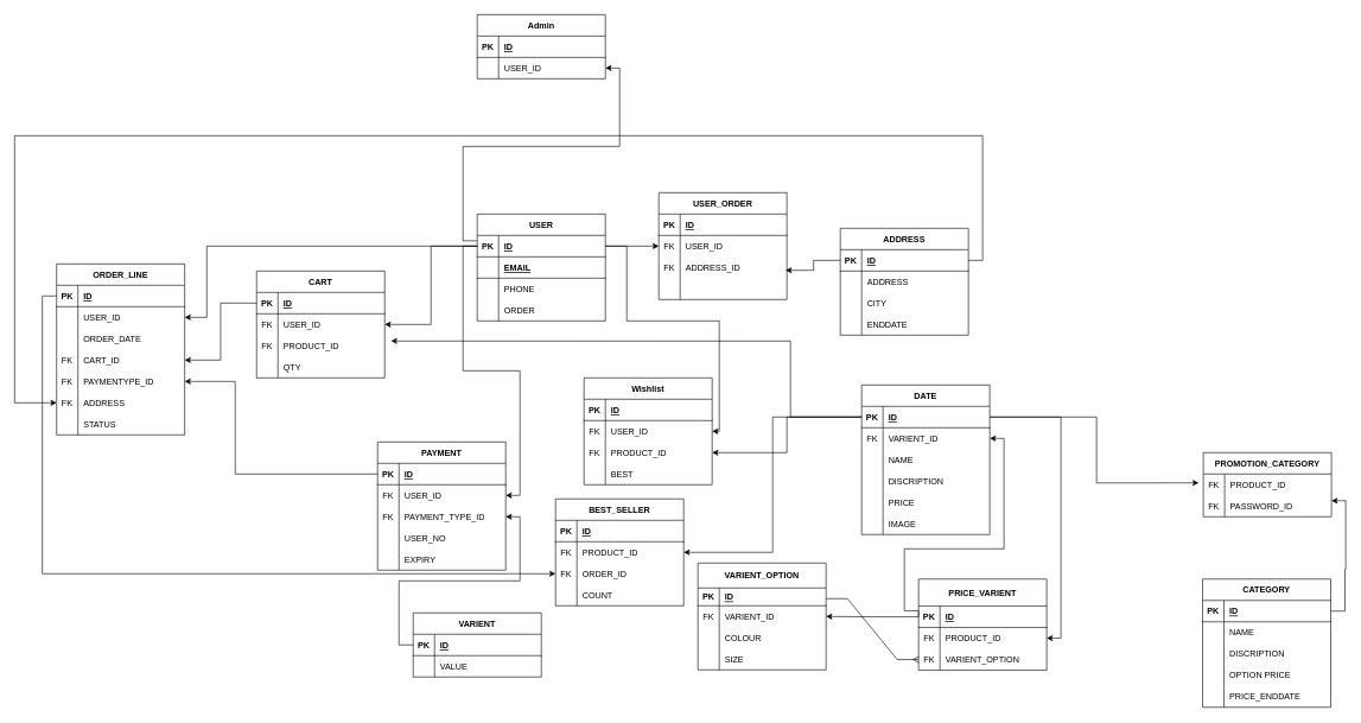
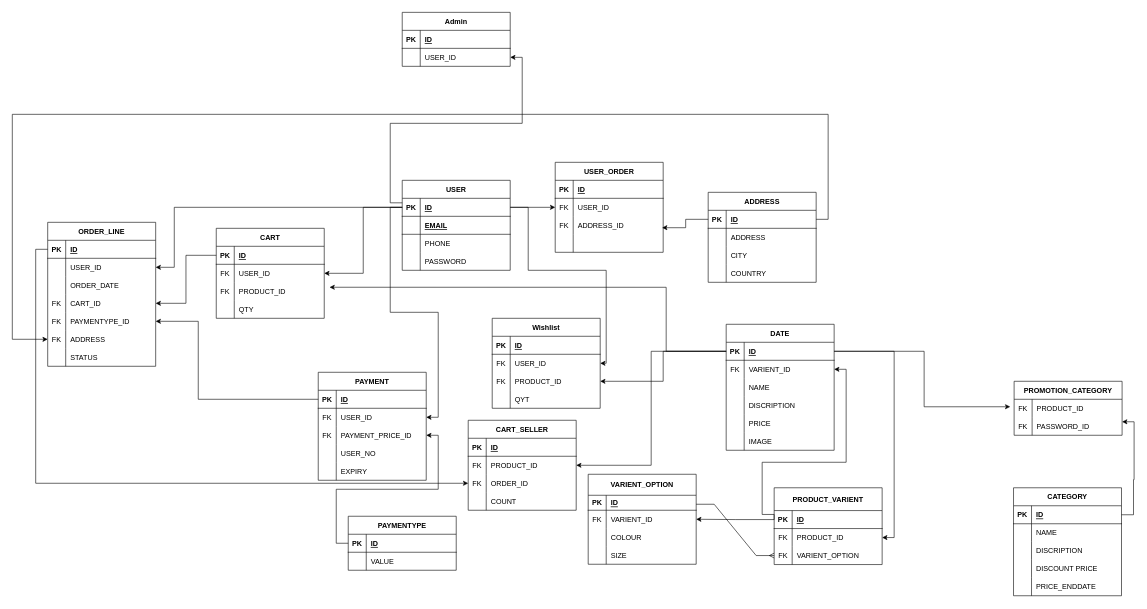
- <mxCell id="15" value="ORDER" style="shape=partialRectangle;connectable=0;fillColor=none;top=0;left=0;bottom=0;right=0;align=left;spacingLeft=6;overflow=hidden;" parent="13" vertex="1"><mxGeometry x="30" width="150" height="30" as="geometry"><mxRectangle width="150" height="30" as="alternateBounds" /></mxGeometry></mxCell>
+ <mxCell id="15" value="PASSWORD" style="shape=partialRectangle;connectable=0;fillColor=none;top=0;left=0;bottom=0;right=0;align=left;spacingLeft=6;overflow=hidden;" parent="13" vertex="1"><mxGeometry x="30" width="150" height="30" as="geometry"><mxRectangle width="150" height="30" as="alternateBounds" /></mxGeometry></mxCell>
- <mxCell id="112" value="ENDDATE" style="shape=partialRectangle;connectable=0;fillColor=none;top=0;left=0;bottom=0;right=0;align=left;spacingLeft=6;overflow=hidden;" parent="110" vertex="1"><mxGeometry x="30" width="150" height="30" as="geometry"><mxRectangle width="150" height="30" as="alternateBounds" /></mxGeometry></mxCell>
+ <mxCell id="112" value="COUNTRY" style="shape=partialRectangle;connectable=0;fillColor=none;top=0;left=0;bottom=0;right=0;align=left;spacingLeft=6;overflow=hidden;" parent="110" vertex="1"><mxGeometry x="30" width="150" height="30" as="geometry"><mxRectangle width="150" height="30" as="alternateBounds" /></mxGeometry></mxCell>
- <mxCell id="126" value="BEST" style="shape=partialRectangle;connectable=0;fillColor=none;top=0;left=0;bottom=0;right=0;align=left;spacingLeft=6;overflow=hidden;" parent="124" vertex="1"><mxGeometry x="30" width="150" height="30" as="geometry"><mxRectangle width="150" height="30" as="alternateBounds" /></mxGeometry></mxCell>
+ <mxCell id="126" value="QYT" style="shape=partialRectangle;connectable=0;fillColor=none;top=0;left=0;bottom=0;right=0;align=left;spacingLeft=6;overflow=hidden;" parent="124" vertex="1"><mxGeometry x="30" width="150" height="30" as="geometry"><mxRectangle width="150" height="30" as="alternateBounds" /></mxGeometry></mxCell>
- <mxCell id="203" value="BEST_SELLER" style="shape=table;startSize=30;container=1;collapsible=1;childLayout=tableLayout;fixedRows=1;rowLines=0;fontStyle=1;align=center;resizeLast=1;" vertex="1" parent="1"><mxGeometry x="780" y="700" width="180" height="150" as="geometry" /></mxCell>
+ <mxCell id="203" value="CART_SELLER" style="shape=table;startSize=30;container=1;collapsible=1;childLayout=tableLayout;fixedRows=1;rowLines=0;fontStyle=1;align=center;resizeLast=1;" vertex="1" parent="1"><mxGeometry x="780" y="700" width="180" height="150" as="geometry" /></mxCell>
- <mxCell id="71" value="PAYMENT_TYPE_ID" style="shape=partialRectangle;connectable=0;fillColor=none;top=0;left=0;bottom=0;right=0;align=left;spacingLeft=6;overflow=hidden;" parent="69" vertex="1"><mxGeometry x="30" width="150" height="30" as="geometry"><mxRectangle width="150" height="30" as="alternateBounds" /></mxGeometry></mxCell>
+ <mxCell id="71" value="PAYMENT_PRICE_ID" style="shape=partialRectangle;connectable=0;fillColor=none;top=0;left=0;bottom=0;right=0;align=left;spacingLeft=6;overflow=hidden;" parent="69" vertex="1"><mxGeometry x="30" width="150" height="30" as="geometry"><mxRectangle width="150" height="30" as="alternateBounds" /></mxGeometry></mxCell>
- <mxCell id="35" value="PRICE_VARIENT" style="shape=table;startSize=38;container=1;collapsible=1;childLayout=tableLayout;fixedRows=1;rowLines=0;fontStyle=1;align=center;resizeLast=1;" parent="1" vertex="1"><mxGeometry x="1290" y="812.5" width="180" height="128" as="geometry" /></mxCell>
+ <mxCell id="35" value="PRODUCT_VARIENT" style="shape=table;startSize=38;container=1;collapsible=1;childLayout=tableLayout;fixedRows=1;rowLines=0;fontStyle=1;align=center;resizeLast=1;" parent="1" vertex="1"><mxGeometry x="1290" y="812.5" width="180" height="128" as="geometry" /></mxCell>
- <mxCell id="78" value="VARIENT" style="shape=table;startSize=30;container=1;collapsible=1;childLayout=tableLayout;fixedRows=1;rowLines=0;fontStyle=1;align=center;resizeLast=1;" parent="1" vertex="1"><mxGeometry x="580" y="860" width="180" height="90" as="geometry" /></mxCell>
+ <mxCell id="78" value="PAYMENTYPE" style="shape=table;startSize=30;container=1;collapsible=1;childLayout=tableLayout;fixedRows=1;rowLines=0;fontStyle=1;align=center;resizeLast=1;" parent="1" vertex="1"><mxGeometry x="580" y="860" width="180" height="90" as="geometry" /></mxCell>
- <mxCell id="190" value="OPTION PRICE" style="shape=partialRectangle;connectable=0;fillColor=none;top=0;left=0;bottom=0;right=0;align=left;spacingLeft=6;overflow=hidden;" vertex="1" parent="188"><mxGeometry x="30" width="150" height="30" as="geometry"><mxRectangle width="150" height="30" as="alternateBounds" /></mxGeometry></mxCell>
+ <mxCell id="190" value="DISCOUNT PRICE" style="shape=partialRectangle;connectable=0;fillColor=none;top=0;left=0;bottom=0;right=0;align=left;spacingLeft=6;overflow=hidden;" vertex="1" parent="188"><mxGeometry x="30" width="150" height="30" as="geometry"><mxRectangle width="150" height="30" as="alternateBounds" /></mxGeometry></mxCell>
